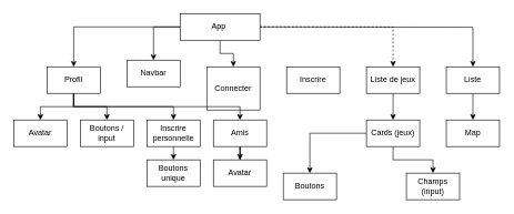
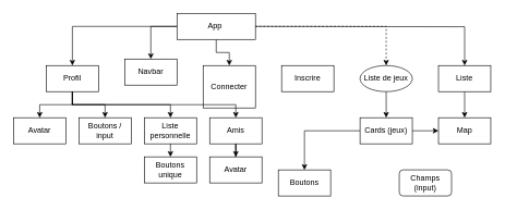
- <mxCell id="10" value="Liste de jeux" style="rounded=0;whiteSpace=wrap;html=1;" vertex="1" parent="1"><mxGeometry x="550" y="100" width="80" height="40" as="geometry" /></mxCell>
+ <mxCell id="10" value="Liste de jeux" style="ellipse;whiteSpace=wrap;html=1;" vertex="1" parent="1"><mxGeometry x="550" y="100" width="80" height="40" as="geometry" /></mxCell>
- <mxCell id="22" value="Inscrire personnelle" style="rounded=0;whiteSpace=wrap;html=1;" vertex="1" parent="1"><mxGeometry x="220" y="180" width="80" height="40" as="geometry" /></mxCell>
+ <mxCell id="22" value="Liste personnelle" style="rounded=0;whiteSpace=wrap;html=1;" vertex="1" parent="1"><mxGeometry x="220" y="180" width="80" height="40" as="geometry" /></mxCell>
- <mxCell id="11" value="" style="edgeStyle=orthogonalEdgeStyle;rounded=0;orthogonalLoop=1;jettySize=auto;html=1;" edge="1" parent="1" source="13" target="16"><mxGeometry relative="1" as="geometry" /></mxCell>
+ <mxCell id="11" value="" style="edgeStyle=orthogonalEdgeStyle;rounded=0;orthogonalLoop=1;jettySize=auto;html=1;" edge="1" parent="1" source="13" target="27"><mxGeometry relative="1" as="geometry" /></mxCell>
- <mxCell id="16" value="Champs (input)" style="rounded=0;whiteSpace=wrap;html=1;" vertex="1" parent="1"><mxGeometry x="610" y="260" width="80" height="40" as="geometry" /></mxCell>
+ <mxCell id="16" value="Champs (input)" style="whiteSpace=wrap;html=1;rounded=1;" vertex="1" parent="1"><mxGeometry x="610" y="260" width="80" height="40" as="geometry" /></mxCell>
